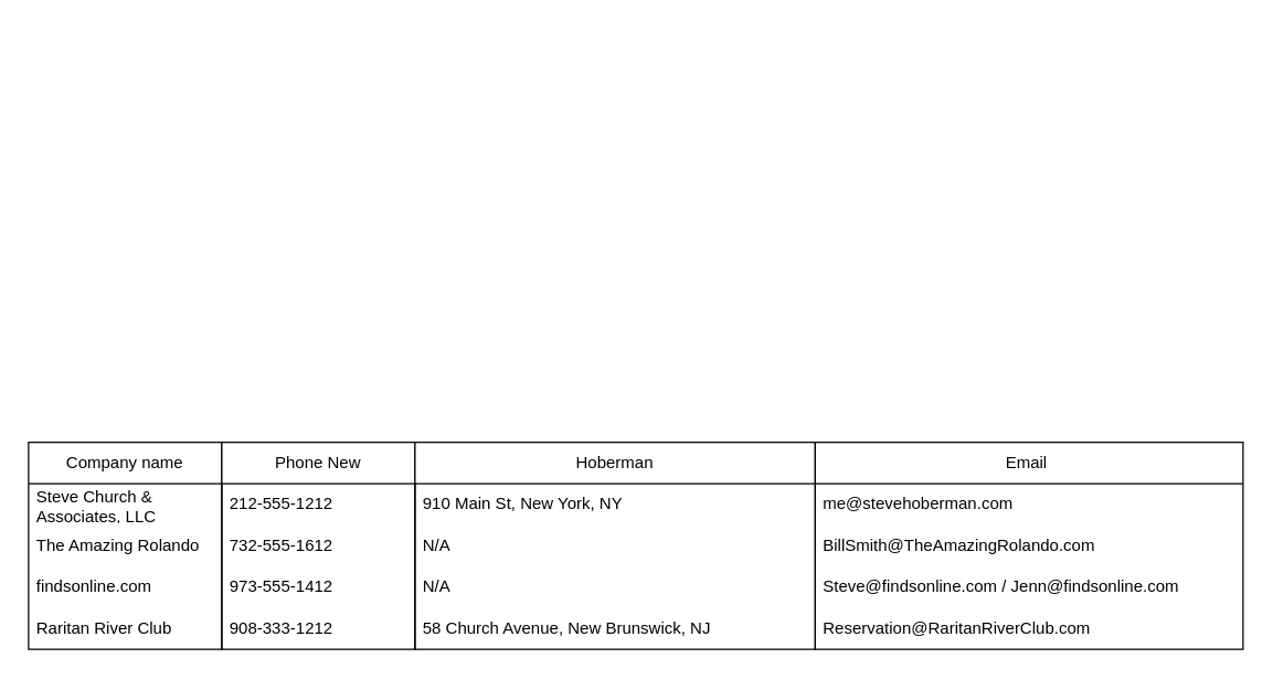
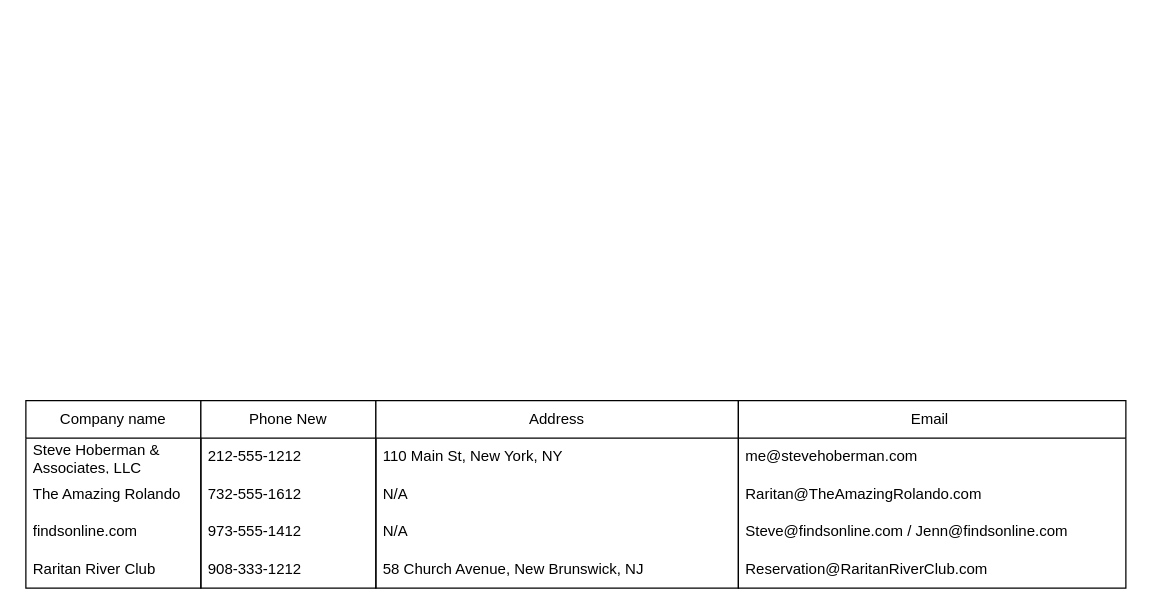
- <mxCell id="13" value="Hoberman" style="swimlane;fontStyle=0;childLayout=stackLayout;horizontal=1;startSize=30;horizontalStack=0;resizeParent=1;resizeParentMax=0;resizeLast=0;collapsible=1;marginBottom=0;whiteSpace=wrap;html=1;" vertex="1" parent="1"><mxGeometry x="300" y="320" width="290" height="150" as="geometry" /></mxCell>
+ <mxCell id="13" value="Address" style="swimlane;fontStyle=0;childLayout=stackLayout;horizontal=1;startSize=30;horizontalStack=0;resizeParent=1;resizeParentMax=0;resizeLast=0;collapsible=1;marginBottom=0;whiteSpace=wrap;html=1;" vertex="1" parent="1"><mxGeometry x="300" y="320" width="290" height="150" as="geometry" /></mxCell>
- <mxCell id="4" value="Steve Church &amp;amp; Associates, LLC" style="text;strokeColor=none;fillColor=none;align=left;verticalAlign=middle;spacingLeft=4;spacingRight=4;overflow=hidden;points=[[0,0.5],[1,0.5]];portConstraint=eastwest;rotatable=0;whiteSpace=wrap;html=1;" vertex="1" parent="3"><mxGeometry y="30" width="140" height="30" as="geometry" /></mxCell>
+ <mxCell id="4" value="Steve Hoberman &amp;amp; Associates, LLC" style="text;strokeColor=none;fillColor=none;align=left;verticalAlign=middle;spacingLeft=4;spacingRight=4;overflow=hidden;points=[[0,0.5],[1,0.5]];portConstraint=eastwest;rotatable=0;whiteSpace=wrap;html=1;" vertex="1" parent="3"><mxGeometry y="30" width="140" height="30" as="geometry" /></mxCell>
- <mxCell id="14" value="910 Main St, New York, NY" style="text;strokeColor=none;fillColor=none;align=left;verticalAlign=middle;spacingLeft=4;spacingRight=4;overflow=hidden;points=[[0,0.5],[1,0.5]];portConstraint=eastwest;rotatable=0;whiteSpace=wrap;html=1;" vertex="1" parent="13"><mxGeometry y="30" width="290" height="30" as="geometry" /></mxCell>
+ <mxCell id="14" value="110 Main St, New York, NY" style="text;strokeColor=none;fillColor=none;align=left;verticalAlign=middle;spacingLeft=4;spacingRight=4;overflow=hidden;points=[[0,0.5],[1,0.5]];portConstraint=eastwest;rotatable=0;whiteSpace=wrap;html=1;" vertex="1" parent="13"><mxGeometry y="30" width="290" height="30" as="geometry" /></mxCell>
- <mxCell id="20" value="BillSmith@TheAmazingRolando.com" style="text;strokeColor=none;fillColor=none;align=left;verticalAlign=middle;spacingLeft=4;spacingRight=4;overflow=hidden;points=[[0,0.5],[1,0.5]];portConstraint=eastwest;rotatable=0;whiteSpace=wrap;html=1;" vertex="1" parent="18"><mxGeometry y="60" width="310" height="30" as="geometry" /></mxCell>
+ <mxCell id="20" value="Raritan@TheAmazingRolando.com" style="text;strokeColor=none;fillColor=none;align=left;verticalAlign=middle;spacingLeft=4;spacingRight=4;overflow=hidden;points=[[0,0.5],[1,0.5]];portConstraint=eastwest;rotatable=0;whiteSpace=wrap;html=1;" vertex="1" parent="18"><mxGeometry y="60" width="310" height="30" as="geometry" /></mxCell>
